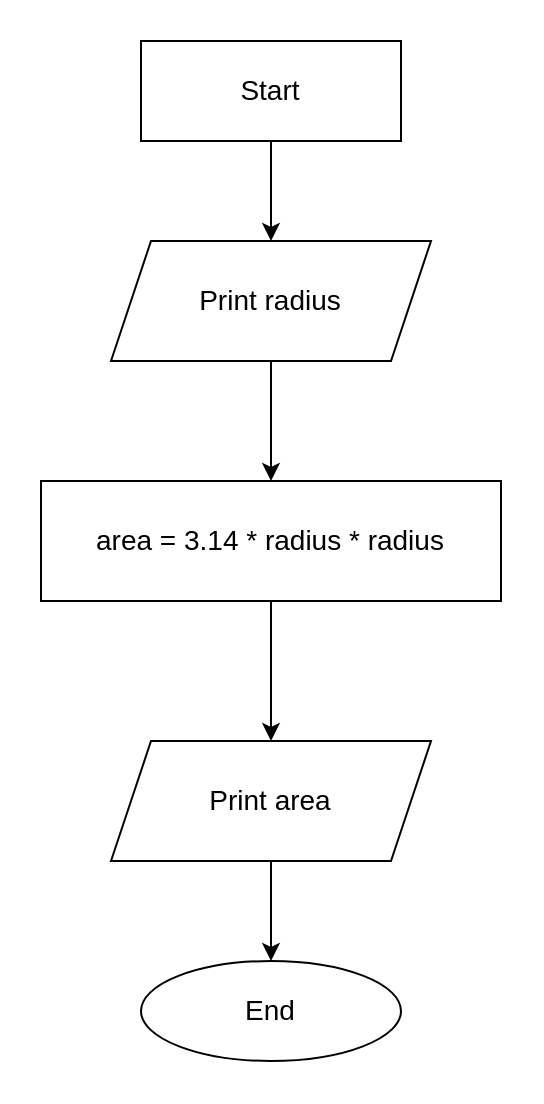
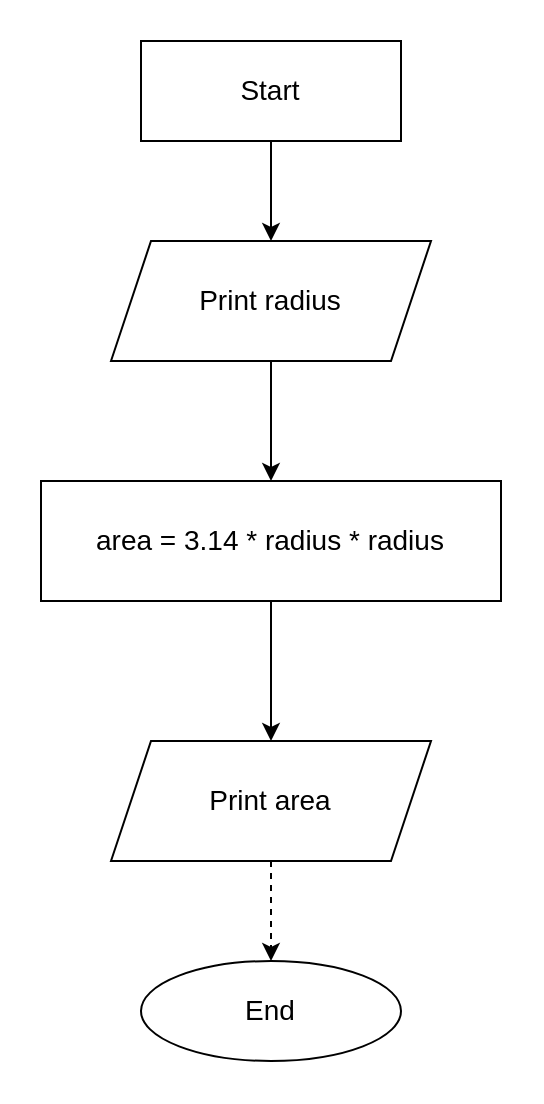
- <mxCell id="8" style="edgeStyle=orthogonalEdgeStyle;rounded=0;orthogonalLoop=1;jettySize=auto;html=1;exitX=0.5;exitY=1;exitDx=0;exitDy=0;fontSize=14;" edge="1" parent="1" source="9" target="10"><mxGeometry relative="1" as="geometry" /></mxCell>
+ <mxCell id="8" style="edgeStyle=orthogonalEdgeStyle;rounded=0;orthogonalLoop=1;jettySize=auto;html=1;exitX=0.5;exitY=1;exitDx=0;exitDy=0;fontSize=14;dashed=1;" edge="1" parent="1" source="9" target="10"><mxGeometry relative="1" as="geometry" /></mxCell>
